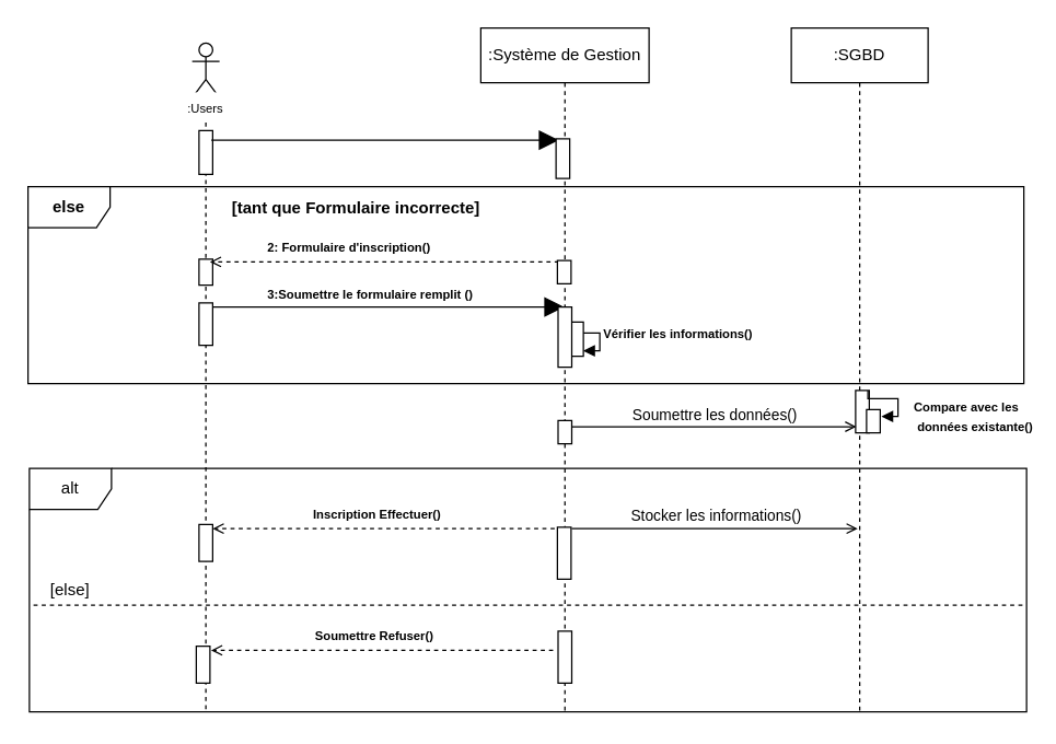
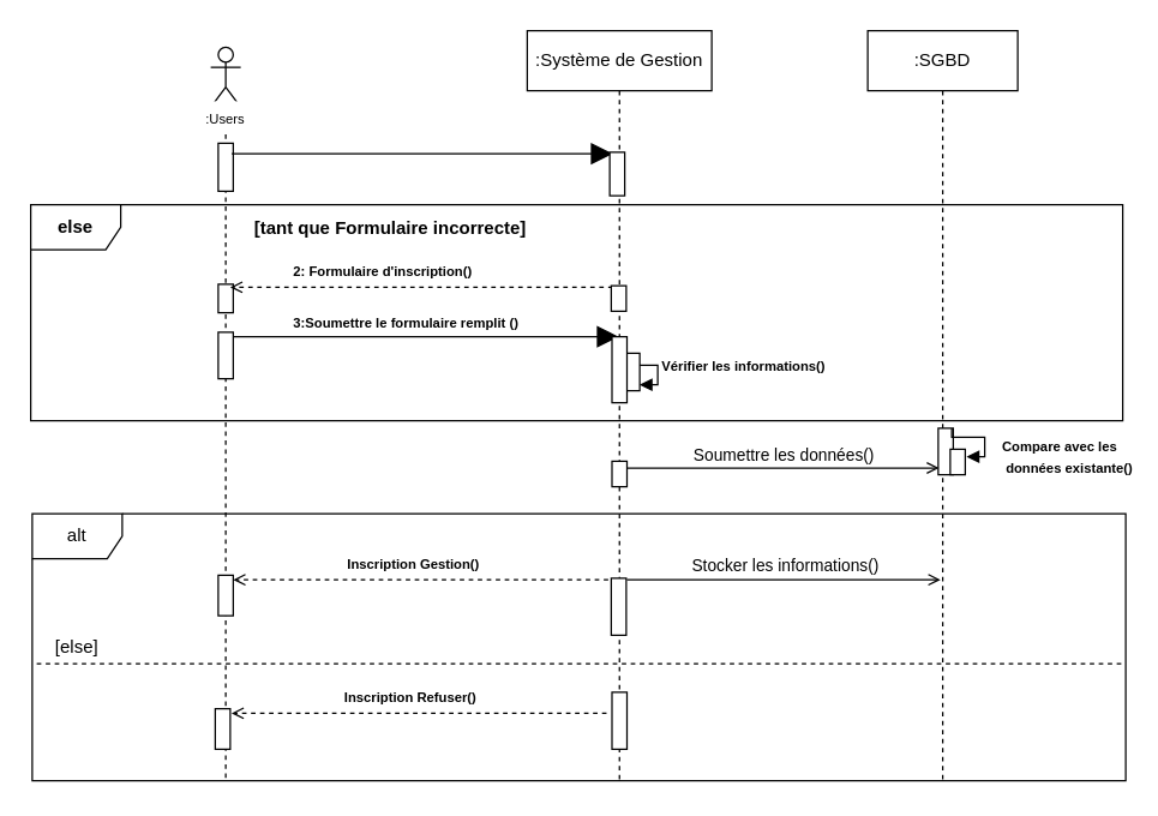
- <mxCell id="20" value="&lt;font style=&quot;color: light-dark(rgb(0, 0, 0), rgb(0, 0, 0)); font-size: 9px;&quot;&gt;&lt;b&gt;Inscription Effectuer()&lt;/b&gt;&lt;/font&gt;" style="text;html=1;align=center;verticalAlign=middle;whiteSpace=wrap;rounded=0;" vertex="1" parent="1"><mxGeometry x="196" y="366" width="159" height="17" as="geometry" /></mxCell>
+ <mxCell id="20" value="&lt;font style=&quot;color: light-dark(rgb(0, 0, 0), rgb(0, 0, 0)); font-size: 9px;&quot;&gt;&lt;b&gt;Inscription Gestion()&lt;/b&gt;&lt;/font&gt;" style="text;html=1;align=center;verticalAlign=middle;whiteSpace=wrap;rounded=0;" vertex="1" parent="1"><mxGeometry x="196" y="366" width="159" height="17" as="geometry" /></mxCell>
- <mxCell id="25" value="&lt;font style=&quot;color: light-dark(rgb(0, 0, 0), rgb(0, 0, 0)); font-size: 9px;&quot;&gt;&lt;b&gt;Soumettre Refuser()&lt;/b&gt;&lt;/font&gt;" style="text;html=1;align=center;verticalAlign=middle;whiteSpace=wrap;rounded=0;" vertex="1" parent="1"><mxGeometry x="194" y="455" width="159" height="17" as="geometry" /></mxCell>
+ <mxCell id="25" value="&lt;font style=&quot;color: light-dark(rgb(0, 0, 0), rgb(0, 0, 0)); font-size: 9px;&quot;&gt;&lt;b&gt;Inscription Refuser()&lt;/b&gt;&lt;/font&gt;" style="text;html=1;align=center;verticalAlign=middle;whiteSpace=wrap;rounded=0;" vertex="1" parent="1"><mxGeometry x="194" y="455" width="159" height="17" as="geometry" /></mxCell>
